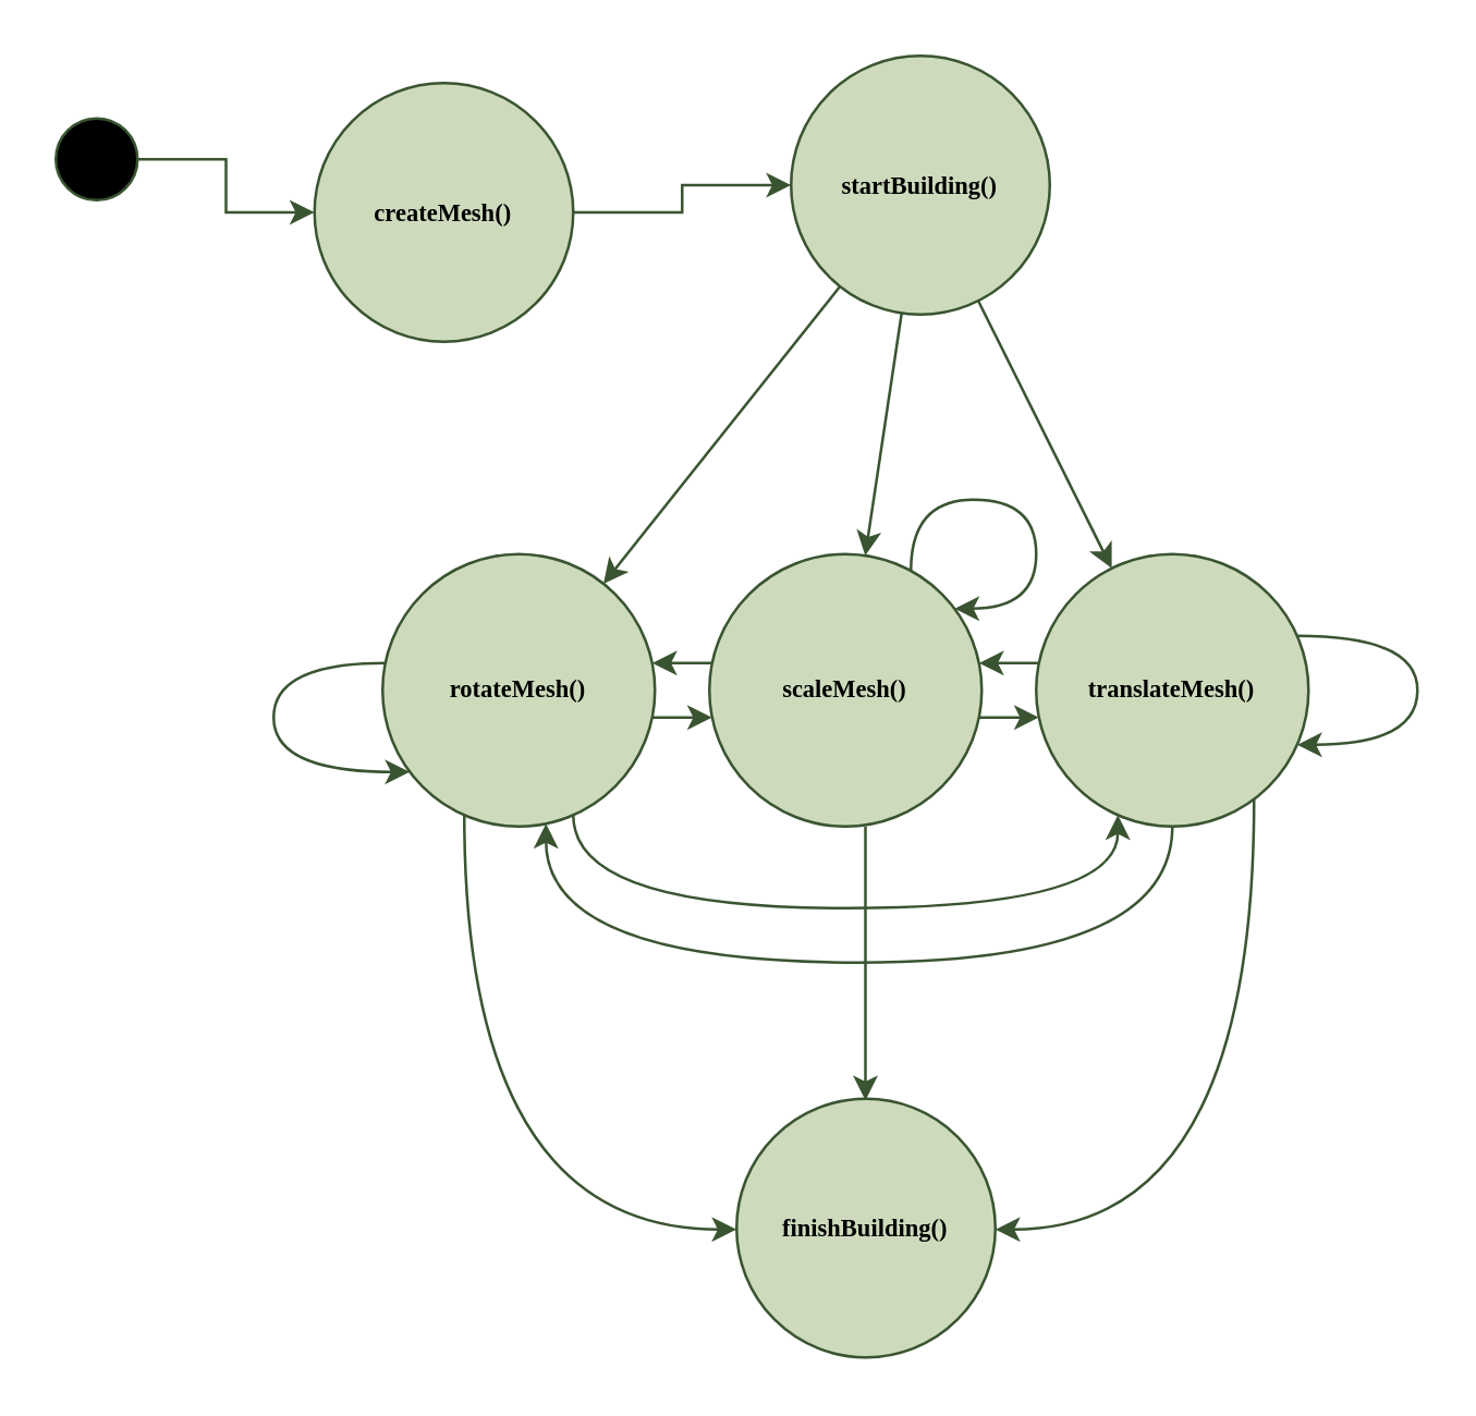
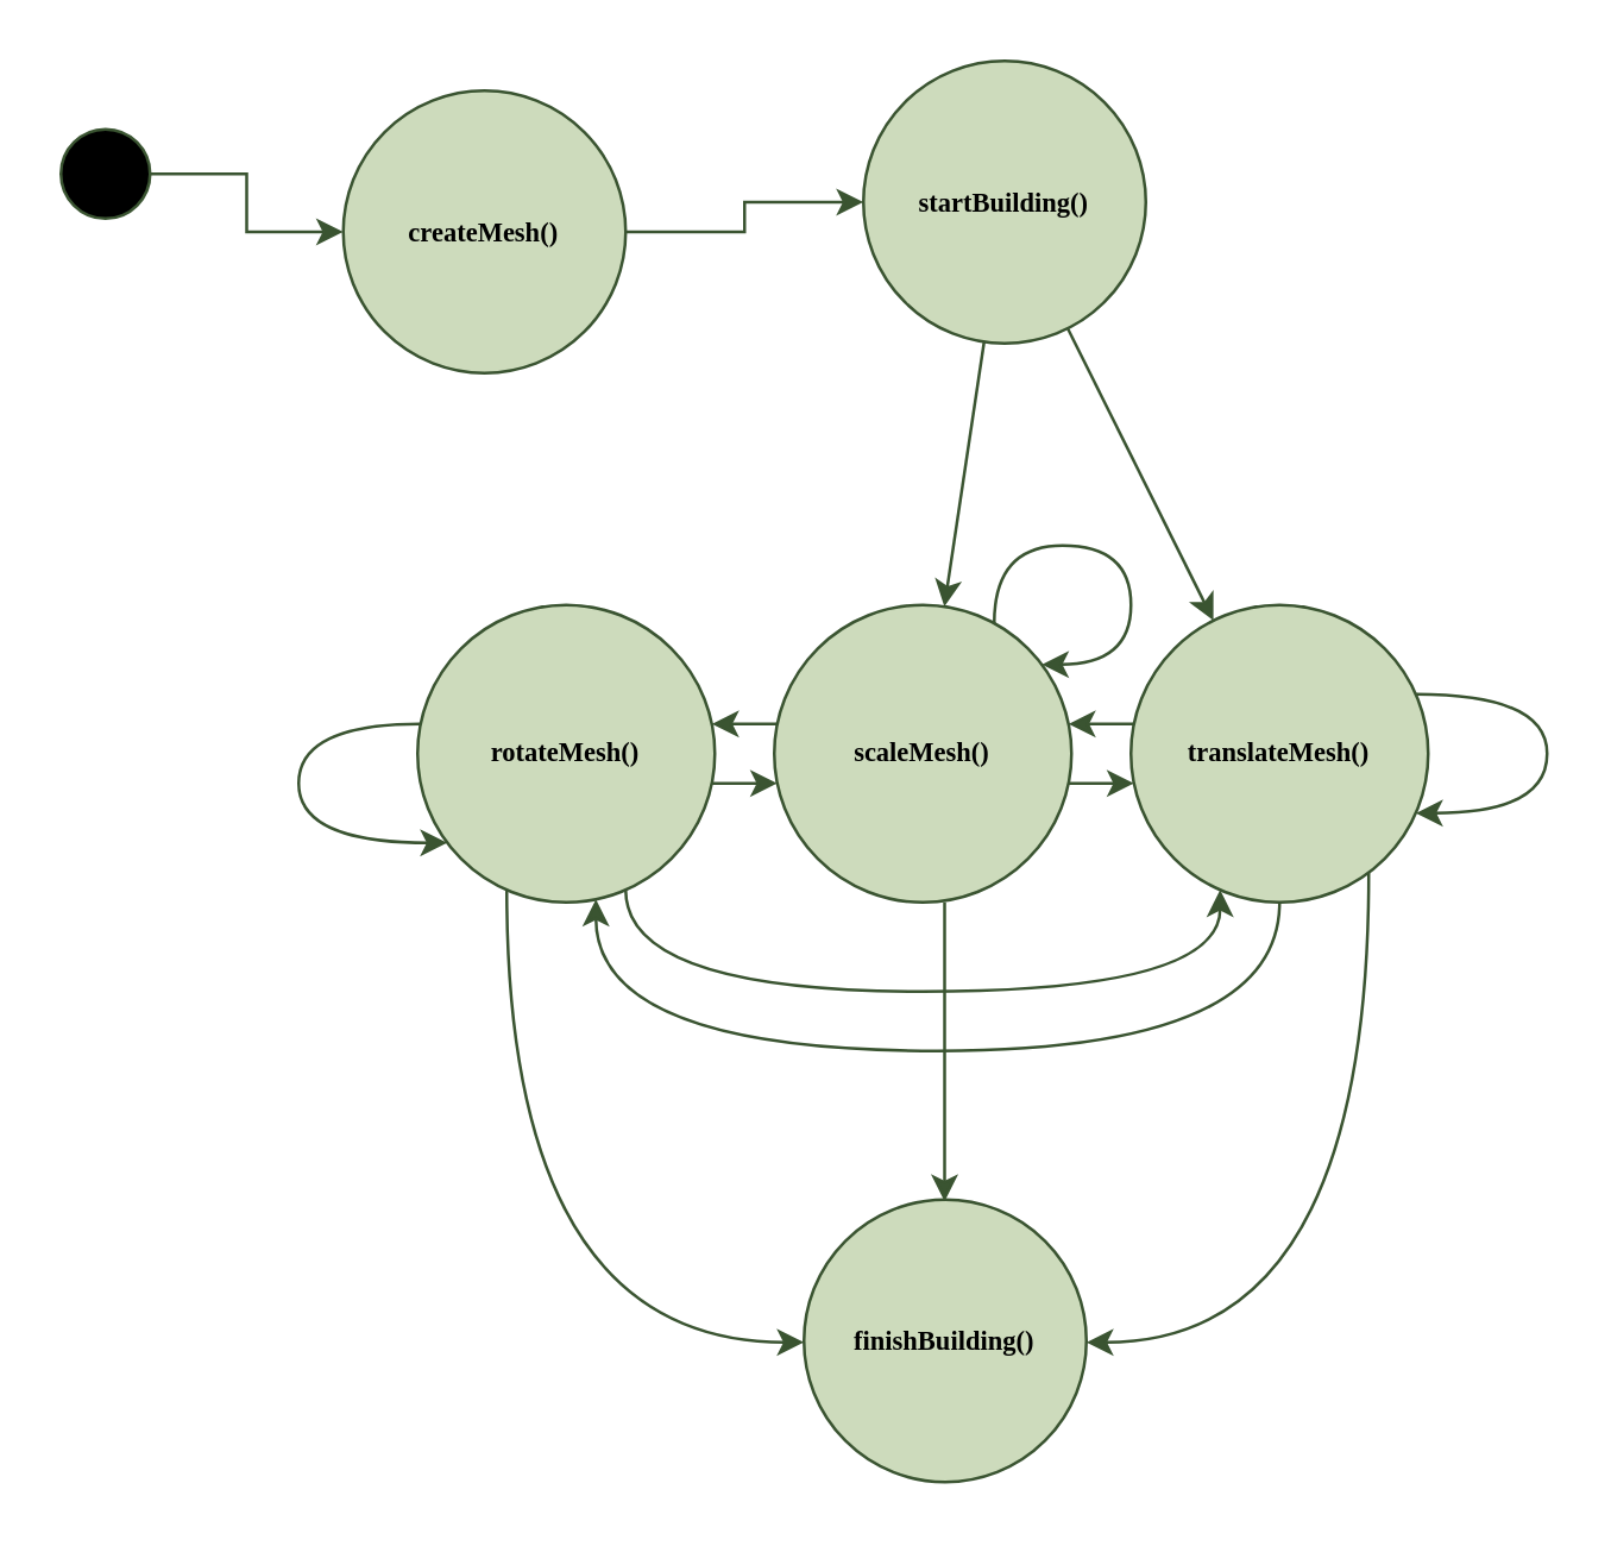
- <mxCell id="12" style="rounded=0;orthogonalLoop=1;jettySize=auto;html=1;fillColor=#6d8764;strokeColor=#3A5431;" edge="1" parent="1" source="15" target="11"><mxGeometry relative="1" as="geometry" /></mxCell>
